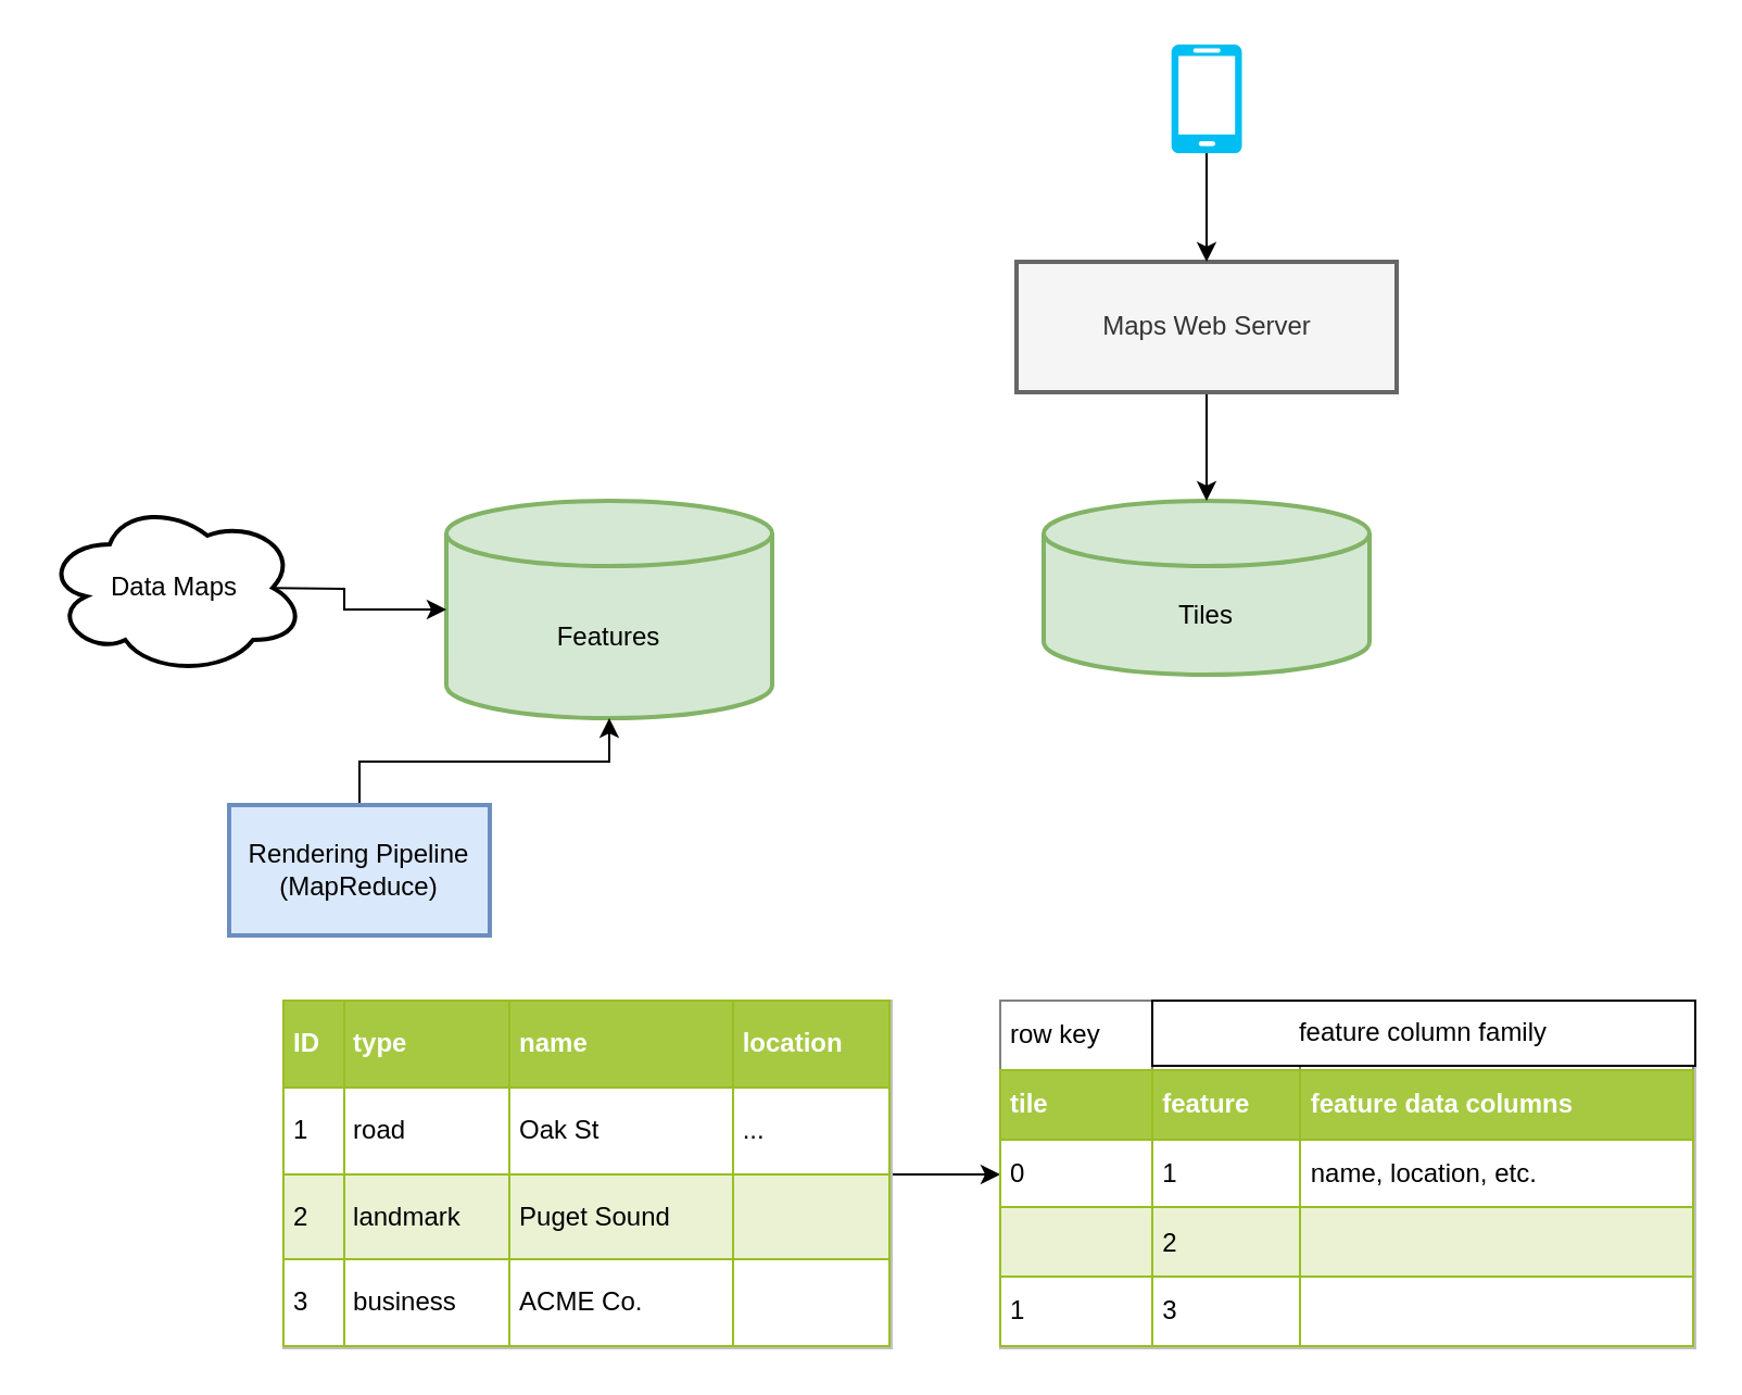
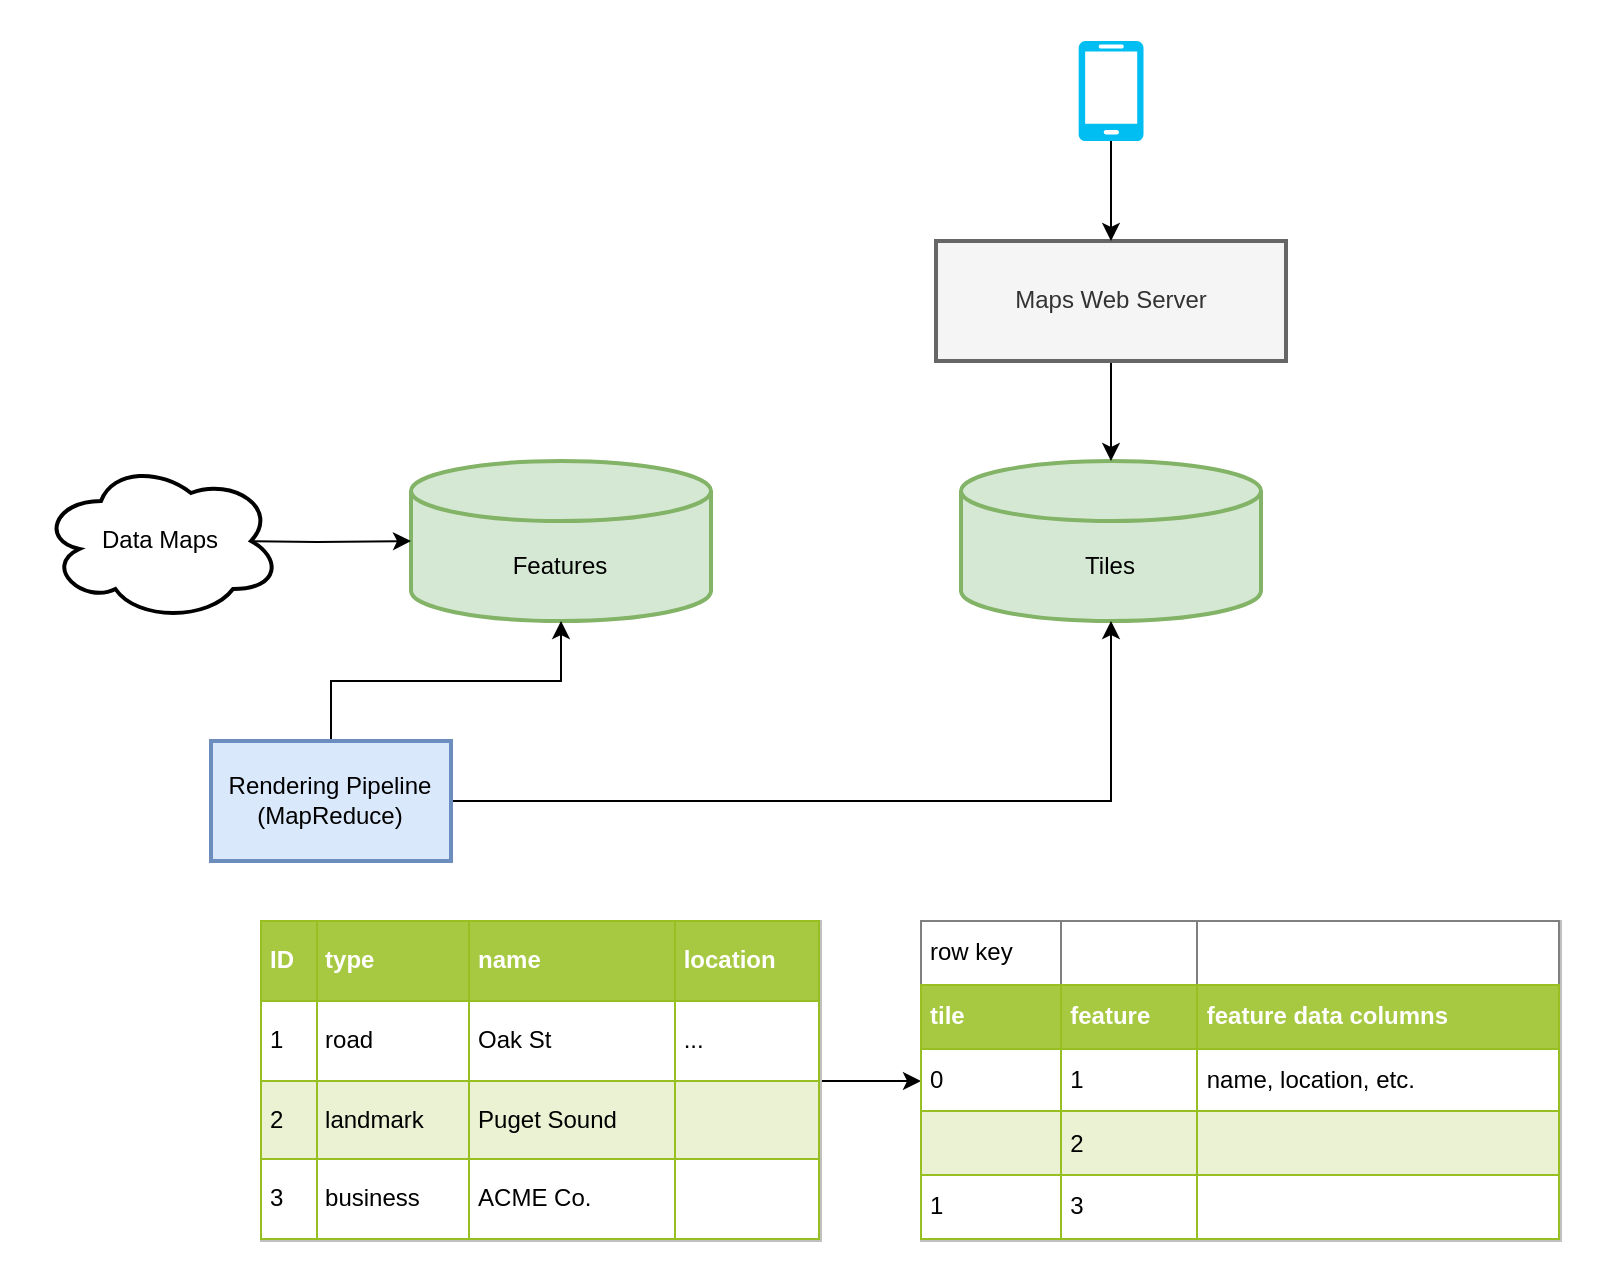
- <mxCell id="3" value="Features" style="shape=cylinder3;whiteSpace=wrap;html=1;boundedLbl=1;backgroundOutline=1;size=15;fillColor=#d5e8d4;strokeColor=#82b366;strokeWidth=2;" vertex="1" parent="1"><mxGeometry x="205" y="230" width="150" height="100" as="geometry" /></mxCell>
+ <mxCell id="3" value="Features" style="shape=cylinder3;whiteSpace=wrap;html=1;boundedLbl=1;backgroundOutline=1;size=15;fillColor=#d5e8d4;strokeColor=#82b366;strokeWidth=2;" vertex="1" parent="1"><mxGeometry x="205" y="230" width="150" height="80" as="geometry" /></mxCell>
+ <mxCell id="9" style="edgeStyle=orthogonalEdgeStyle;rounded=0;orthogonalLoop=1;jettySize=auto;html=1;exitX=1;exitY=0.5;exitDx=0;exitDy=0;" edge="1" parent="1" source="10" target="2"><mxGeometry relative="1" as="geometry" /></mxCell>
- <mxCell id="16" value="feature column family" style="rounded=0;whiteSpace=wrap;html=1;strokeWidth=1;" vertex="1" parent="1"><mxGeometry x="530" y="460" width="250" height="30" as="geometry" /></mxCell>
